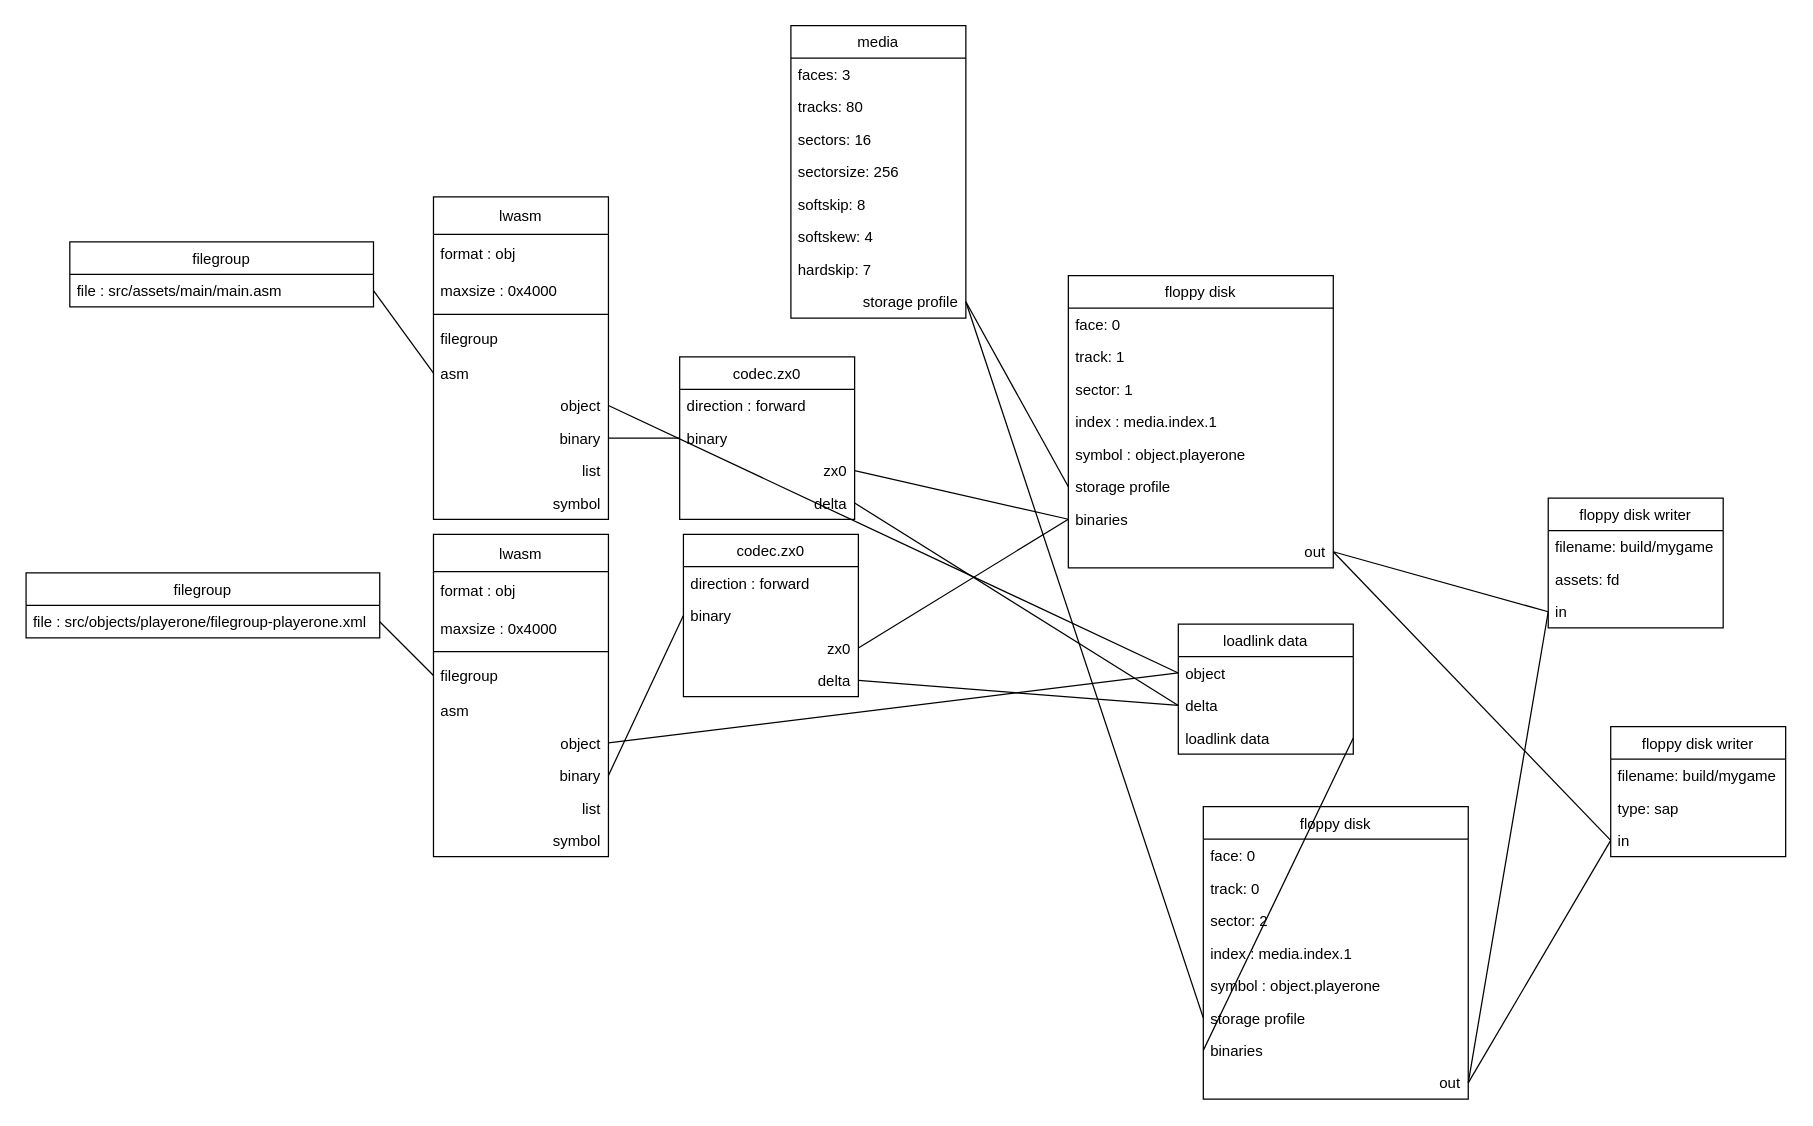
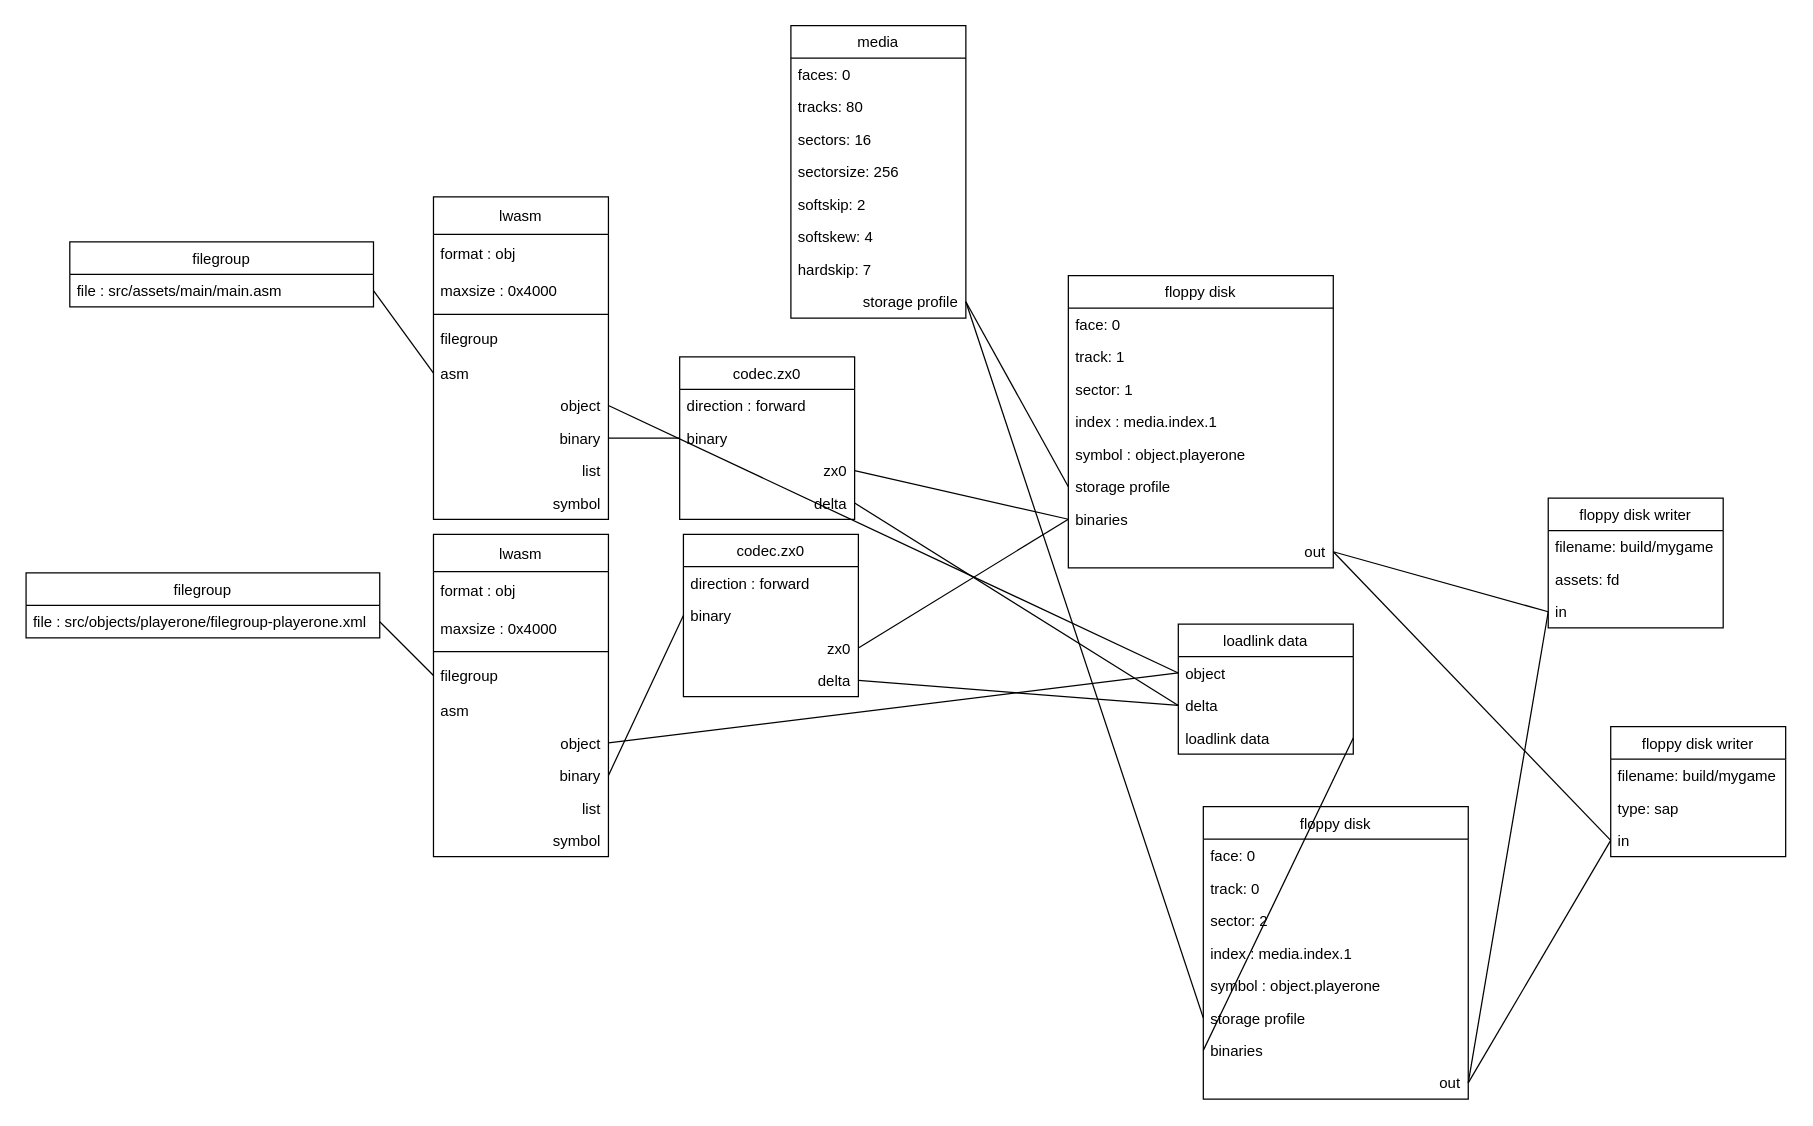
- <mxCell id="52" value="faces: 3" style="text;strokeColor=none;fillColor=none;align=left;verticalAlign=top;spacingLeft=4;spacingRight=4;overflow=hidden;rotatable=0;points=[[0,0.5],[1,0.5]];portConstraint=eastwest;labelBackgroundColor=#FFFFFF;" vertex="1" parent="51"><mxGeometry y="26" width="140" height="26" as="geometry" /></mxCell>
+ <mxCell id="52" value="faces: 0" style="text;strokeColor=none;fillColor=none;align=left;verticalAlign=top;spacingLeft=4;spacingRight=4;overflow=hidden;rotatable=0;points=[[0,0.5],[1,0.5]];portConstraint=eastwest;labelBackgroundColor=#FFFFFF;" vertex="1" parent="51"><mxGeometry y="26" width="140" height="26" as="geometry" /></mxCell>
- <mxCell id="56" value="softskip: 8" style="text;strokeColor=none;fillColor=none;align=left;verticalAlign=top;spacingLeft=4;spacingRight=4;overflow=hidden;rotatable=0;points=[[0,0.5],[1,0.5]];portConstraint=eastwest;labelBackgroundColor=#FFFFFF;" vertex="1" parent="51"><mxGeometry y="130" width="140" height="26" as="geometry" /></mxCell>
+ <mxCell id="56" value="softskip: 2" style="text;strokeColor=none;fillColor=none;align=left;verticalAlign=top;spacingLeft=4;spacingRight=4;overflow=hidden;rotatable=0;points=[[0,0.5],[1,0.5]];portConstraint=eastwest;labelBackgroundColor=#FFFFFF;" vertex="1" parent="51"><mxGeometry y="130" width="140" height="26" as="geometry" /></mxCell>
